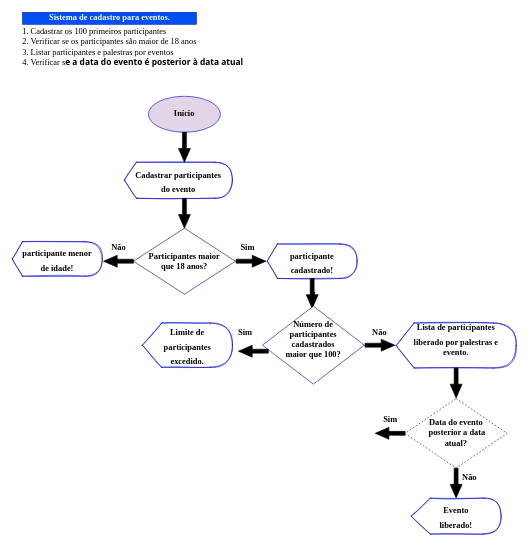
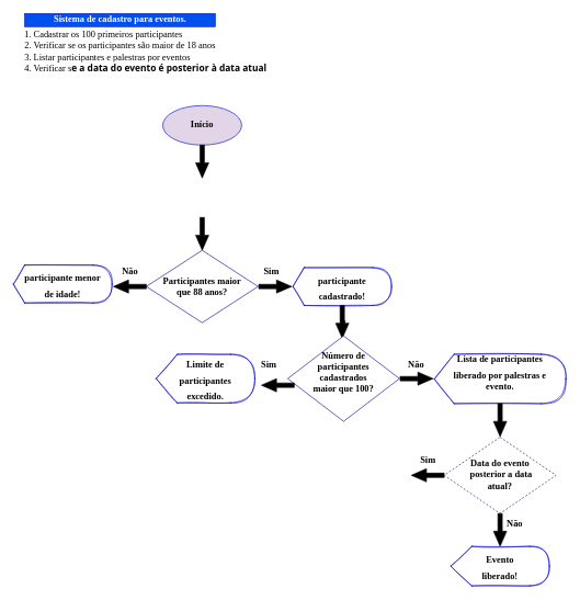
- <mxCell id="5" value="&lt;font style=&quot;font-size: 14px&quot;&gt;&lt;b&gt;Cadastrar participantes&lt;br&gt;do evento&lt;br&gt;&lt;/b&gt;&lt;/font&gt;" style="shape=display;whiteSpace=wrap;html=1;sketch=1;hachureGap=4;pointerEvents=0;fontFamily=Architects Daughter;fontSource=https%3A%2F%2Ffonts.googleapis.com%2Fcss%3Ffamily%3DArchitects%2BDaughter;fontSize=20;size=0.111;strokeColor=#0000CC;" parent="1" vertex="1"><mxGeometry x="207" y="270" width="180" height="60" as="geometry" /></mxCell>
- <mxCell id="7" value="&lt;b style=&quot;font-family: &amp;#34;architects daughter&amp;#34;&quot;&gt;Participantes maior&lt;br&gt;que 18 anos?&lt;br&gt;&lt;/b&gt;" style="rhombus;whiteSpace=wrap;html=1;labelBackgroundColor=none;fontFamily=Verdana;fontSize=14;fontColor=#000000;strokeColor=#000099;fillColor=#FFFFFF;align=center;" parent="1" vertex="1"><mxGeometry x="222" y="380" width="170" height="110" as="geometry" /></mxCell>
+ <mxCell id="7" value="&lt;b style=&quot;font-family: &amp;#34;architects daughter&amp;#34;&quot;&gt;Participantes maior&lt;br&gt;que 88 anos?&lt;br&gt;&lt;/b&gt;" style="rhombus;whiteSpace=wrap;html=1;labelBackgroundColor=none;fontFamily=Verdana;fontSize=14;fontColor=#000000;strokeColor=#000099;fillColor=#FFFFFF;align=center;" parent="1" vertex="1"><mxGeometry x="222" y="380" width="170" height="110" as="geometry" /></mxCell>
